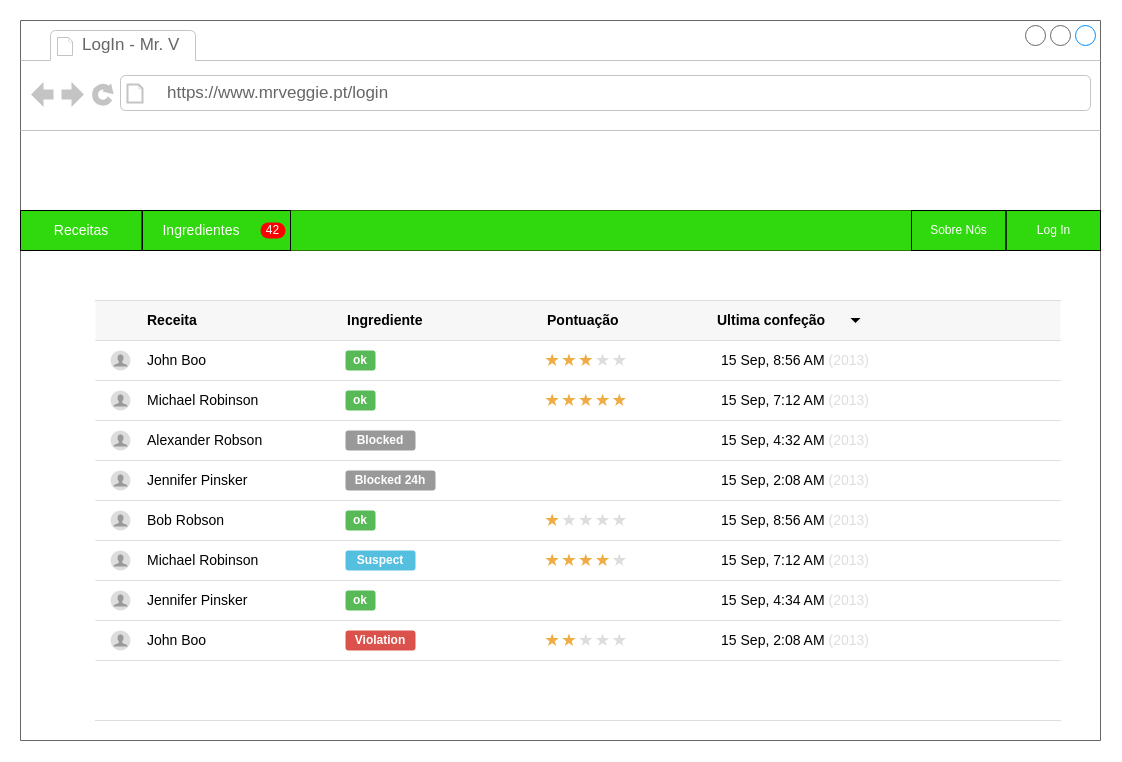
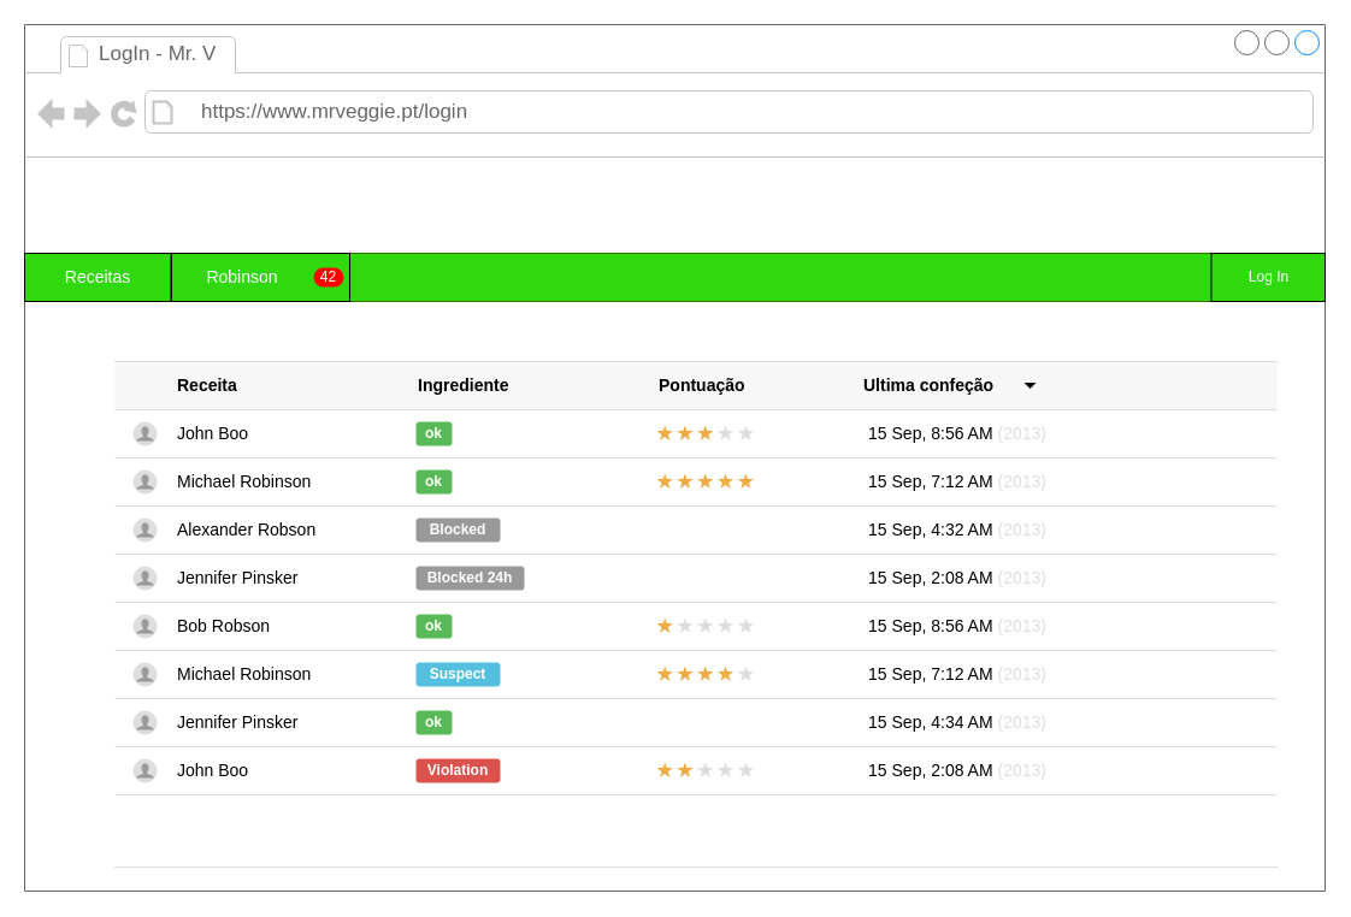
- <mxCell id="7" value="&lt;font style=&quot;font-size: 14px&quot;&gt;Ingredientes&lt;/font&gt;" style="html=1;shadow=0;dashed=0;fillColor=none;strokeColor=#000000;shape=mxgraph.bootstrap.rect;fontColor=#FFFFFF;spacingRight=30;whiteSpace=wrap;" vertex="1" parent="5"><mxGeometry x="122" width="148" height="40" as="geometry" /></mxCell>
+ <mxCell id="7" value="&lt;font style=&quot;font-size: 14px&quot;&gt;Robinson&lt;/font&gt;" style="html=1;shadow=0;dashed=0;fillColor=none;strokeColor=#000000;shape=mxgraph.bootstrap.rect;fontColor=#FFFFFF;spacingRight=30;whiteSpace=wrap;" vertex="1" parent="5"><mxGeometry x="122" width="148" height="40" as="geometry" /></mxCell>
- <mxCell id="9" value="Sobre Nós" style="html=1;shadow=0;dashed=0;fillColor=none;strokeColor=#000000;shape=mxgraph.bootstrap.rect;fontColor=#FFFFFF;whiteSpace=wrap;" vertex="1" parent="5"><mxGeometry x="891.0" width="94.5" height="40" as="geometry" /></mxCell>
